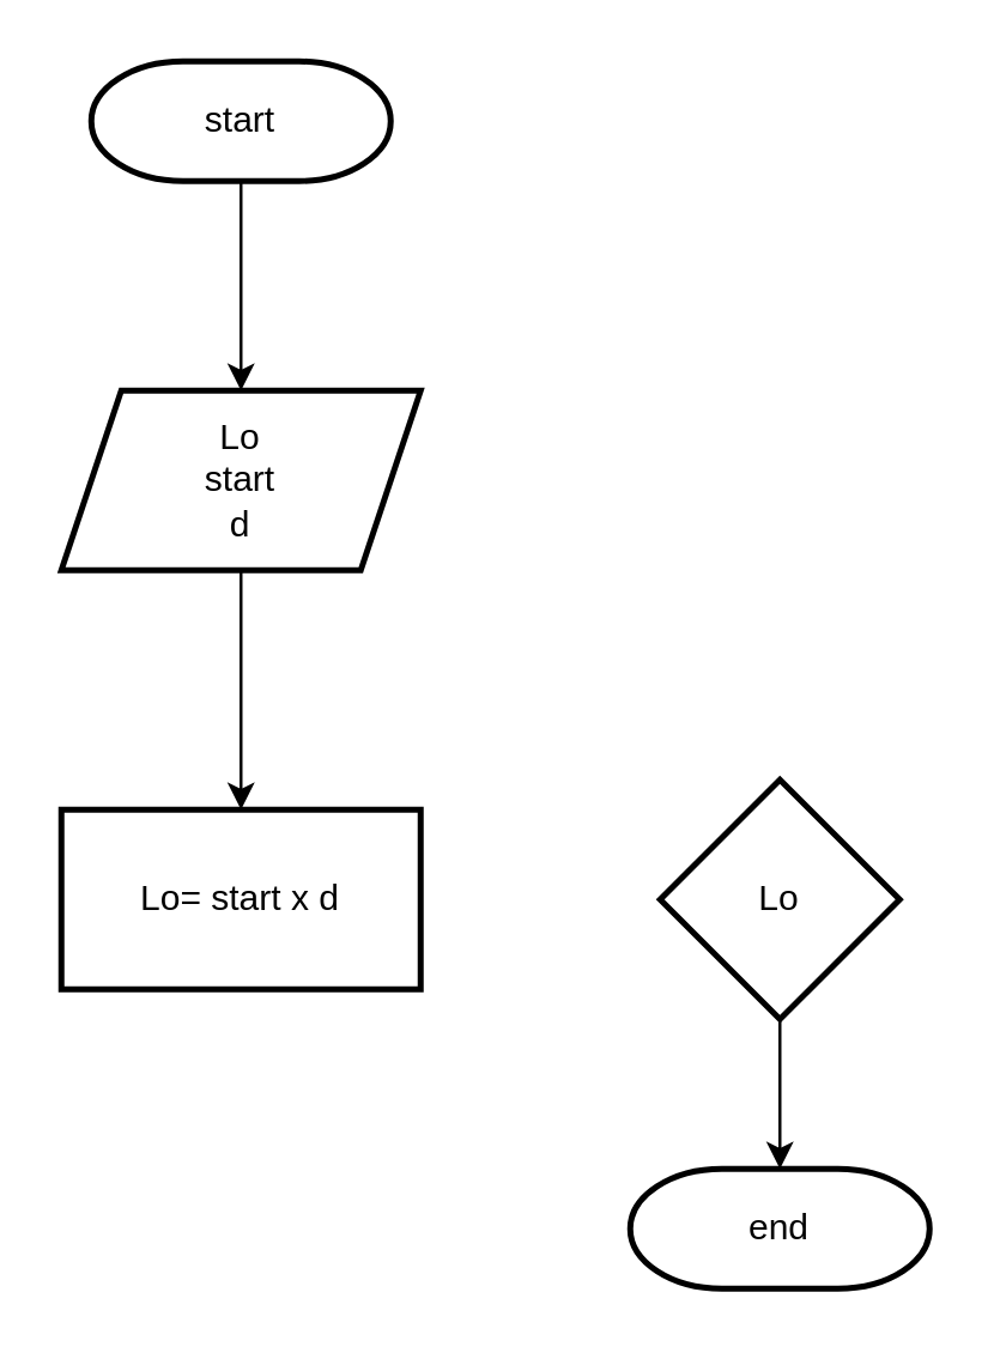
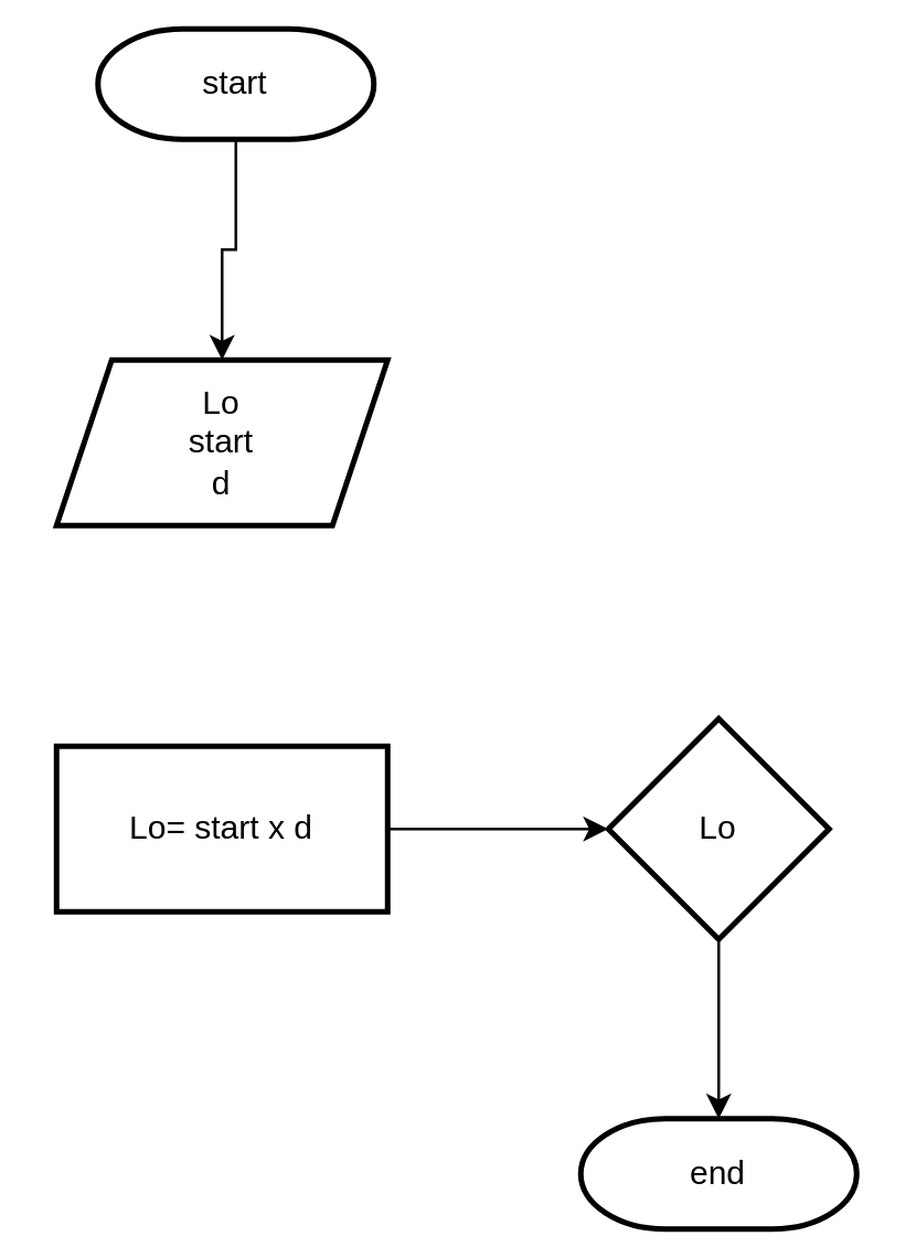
- <mxCell id="3" value="start" style="strokeWidth=2;html=1;shape=mxgraph.flowchart.terminator;whiteSpace=wrap;" vertex="1" parent="1"><mxGeometry x="30" y="20" width="100" height="40" as="geometry" /></mxCell>
+ <mxCell id="3" value="start" style="strokeWidth=2;html=1;shape=mxgraph.flowchart.terminator;whiteSpace=wrap;" vertex="1" parent="1"><mxGeometry x="35" y="10" width="100" height="40" as="geometry" /></mxCell>
- <mxCell id="4" value="" style="edgeStyle=elbowEdgeStyle;rounded=0;orthogonalLoop=1;jettySize=auto;elbow=vertical;html=1;" edge="1" parent="1" source="5" target="10"><mxGeometry relative="1" as="geometry" /></mxCell>
+ <mxCell id="9" value="" style="edgeStyle=elbowEdgeStyle;rounded=0;orthogonalLoop=1;jettySize=auto;elbow=vertical;html=1;" edge="1" parent="1" source="10" target="7"><mxGeometry relative="1" as="geometry" /></mxCell>
- <mxCell id="8" value="end" style="strokeWidth=2;html=1;shape=mxgraph.flowchart.terminator;whiteSpace=wrap;" vertex="1" parent="1"><mxGeometry x="210" y="390" width="100" height="40" as="geometry" /></mxCell>
+ <mxCell id="8" value="end" style="strokeWidth=2;html=1;shape=mxgraph.flowchart.terminator;whiteSpace=wrap;" vertex="1" parent="1"><mxGeometry x="210" y="405" width="100" height="40" as="geometry" /></mxCell>
